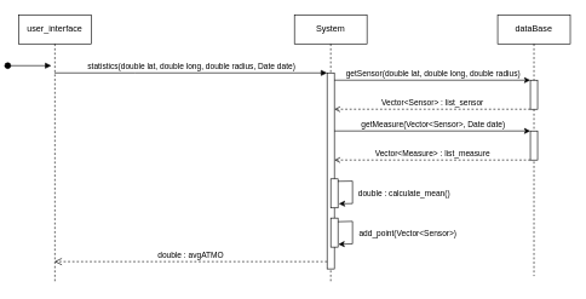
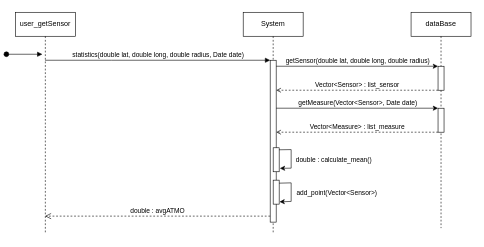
- <mxCell id="2" value="user_interface" style="shape=umlLifeline;perimeter=lifelinePerimeter;whiteSpace=wrap;html=1;container=0;dropTarget=0;collapsible=0;recursiveResize=0;outlineConnect=0;portConstraint=eastwest;newEdgeStyle={&quot;edgeStyle&quot;:&quot;elbowEdgeStyle&quot;,&quot;elbow&quot;:&quot;vertical&quot;,&quot;curved&quot;:0,&quot;rounded&quot;:0};" parent="1" vertex="1"><mxGeometry x="20" y="20" width="100" height="370" as="geometry" /></mxCell>
+ <mxCell id="2" value="user_getSensor" style="shape=umlLifeline;perimeter=lifelinePerimeter;whiteSpace=wrap;html=1;container=0;dropTarget=0;collapsible=0;recursiveResize=0;outlineConnect=0;portConstraint=eastwest;newEdgeStyle={&quot;edgeStyle&quot;:&quot;elbowEdgeStyle&quot;,&quot;elbow&quot;:&quot;vertical&quot;,&quot;curved&quot;:0,&quot;rounded&quot;:0};" parent="1" vertex="1"><mxGeometry x="20" y="20" width="100" height="370" as="geometry" /></mxCell>
